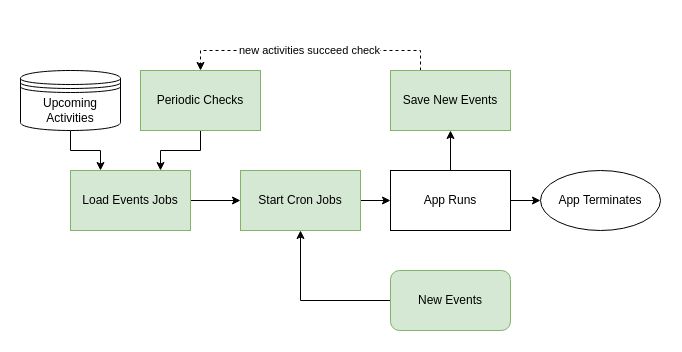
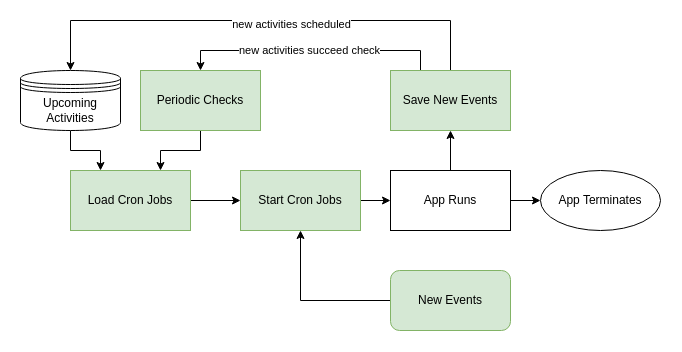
+ <mxCell id="16" style="edgeStyle=orthogonalEdgeStyle;rounded=0;orthogonalLoop=1;jettySize=auto;html=1;entryX=0.5;entryY=0;entryDx=0;entryDy=0;exitX=0.5;exitY=0;exitDx=0;exitDy=0;" parent="1" source="20" target="5" edge="1"><mxGeometry relative="1" as="geometry"><Array as="points"><mxPoint x="450" y="20" /><mxPoint x="70" y="20" /></Array></mxGeometry></mxCell>
+ <mxCell id="17" value="new activities scheduled" style="edgeLabel;html=1;align=center;verticalAlign=middle;resizable=0;points=[];" vertex="1" connectable="0" parent="16"><mxGeometry x="-0.126" y="3" relative="1" as="geometry"><mxPoint as="offset" /></mxGeometry></mxCell>
- <mxCell id="18" style="edgeStyle=orthogonalEdgeStyle;rounded=0;orthogonalLoop=1;jettySize=auto;html=1;exitX=0.25;exitY=0;exitDx=0;exitDy=0;entryX=0.5;entryY=0;entryDx=0;entryDy=0;dashed=1;" edge="1" parent="1" source="20" target="9"><mxGeometry relative="1" as="geometry" /></mxCell>
+ <mxCell id="18" style="edgeStyle=orthogonalEdgeStyle;rounded=0;orthogonalLoop=1;jettySize=auto;html=1;exitX=0.25;exitY=0;exitDx=0;exitDy=0;entryX=0.5;entryY=0;entryDx=0;entryDy=0;" edge="1" parent="1" source="20" target="9"><mxGeometry relative="1" as="geometry" /></mxCell>
- <mxCell id="11" value="Load Events Jobs" style="rounded=0;whiteSpace=wrap;html=1;fillColor=#d5e8d4;strokeColor=#82b366;" parent="1" vertex="1"><mxGeometry x="70" y="170" width="120" height="60" as="geometry" /></mxCell>
+ <mxCell id="11" value="Load Cron Jobs" style="rounded=0;whiteSpace=wrap;html=1;fillColor=#d5e8d4;strokeColor=#82b366;" parent="1" vertex="1"><mxGeometry x="70" y="170" width="120" height="60" as="geometry" /></mxCell>
